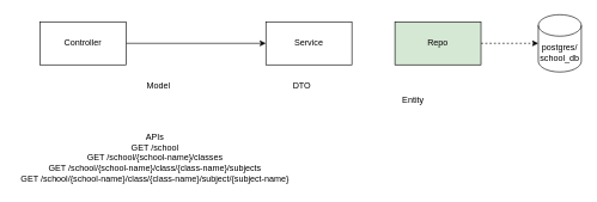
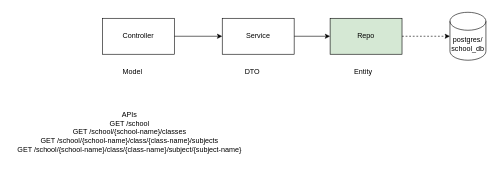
- <mxCell id="3" value="Controller" style="rounded=0;whiteSpace=wrap;html=1;" vertex="1" parent="1"><mxGeometry x="55" y="30" width="120" height="60" as="geometry" /></mxCell>
+ <mxCell id="3" value="Controller" style="rounded=0;whiteSpace=wrap;html=1;" vertex="1" parent="1"><mxGeometry x="170" y="30" width="120" height="60" as="geometry" /></mxCell>
+ <mxCell id="4" style="edgeStyle=orthogonalEdgeStyle;rounded=0;orthogonalLoop=1;jettySize=auto;html=1;" edge="1" parent="1" source="5" target="7"><mxGeometry relative="1" as="geometry" /></mxCell>
- <mxCell id="11" value="Entity" style="text;html=1;align=center;verticalAlign=middle;resizable=0;points=[];autosize=1;strokeColor=none;fillColor=none;" vertex="1" parent="1"><mxGeometry x="550" y="130" width="50" height="20" as="geometry" /></mxCell>
+ <mxCell id="11" value="Entity" style="text;html=1;align=center;verticalAlign=middle;resizable=0;points=[];autosize=1;strokeColor=none;fillColor=none;" vertex="1" parent="1"><mxGeometry x="580" y="110" width="50" height="20" as="geometry" /></mxCell>
